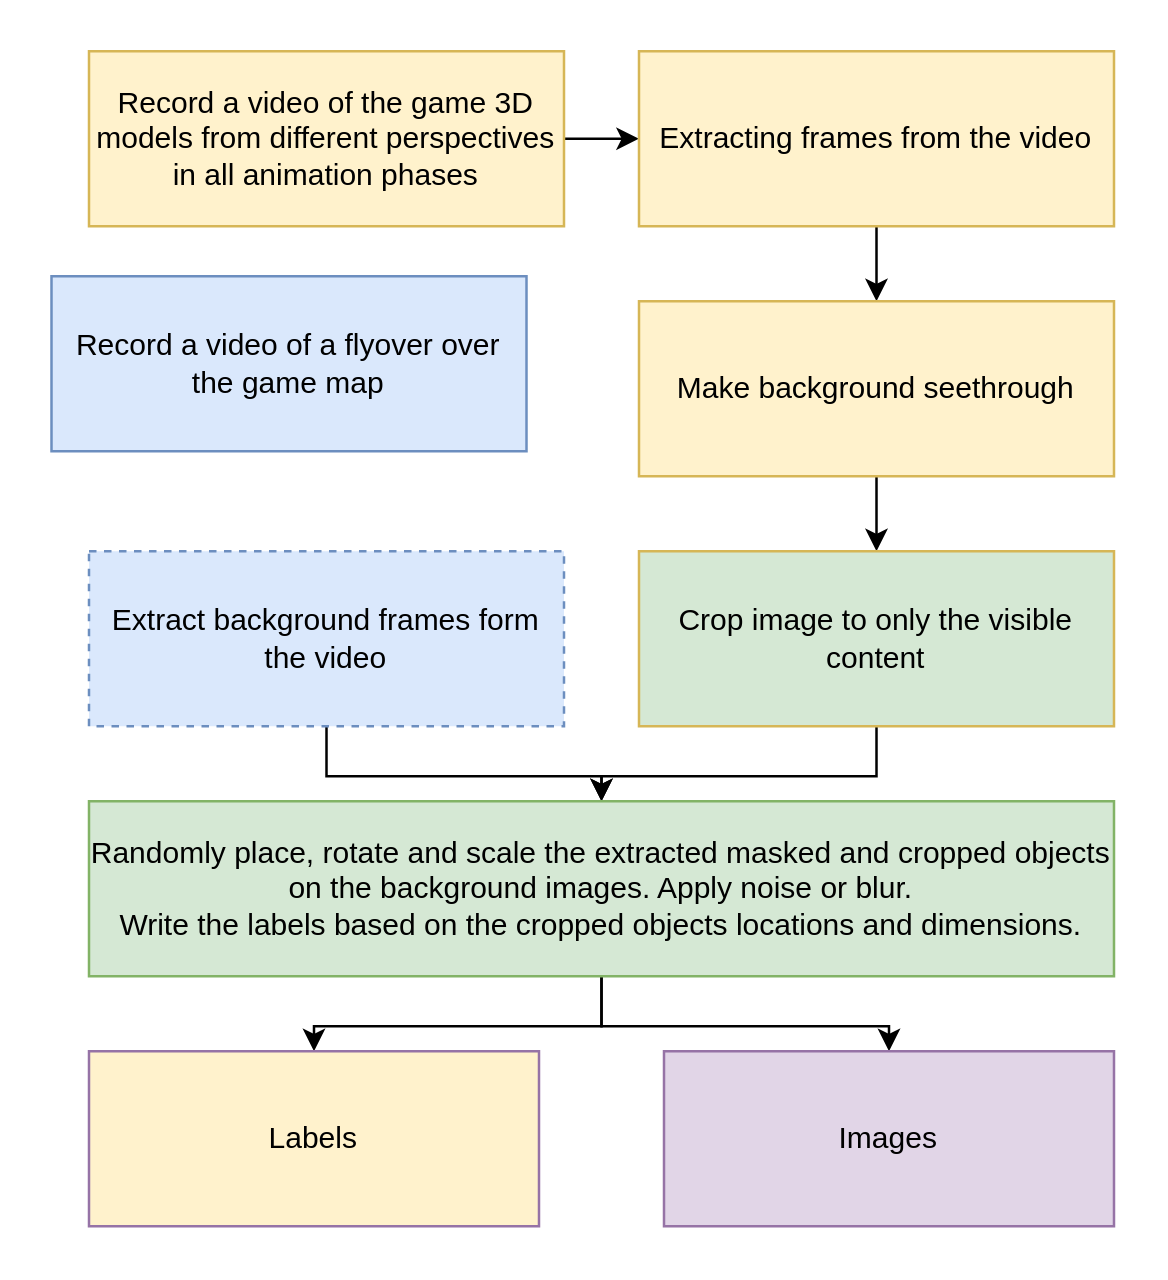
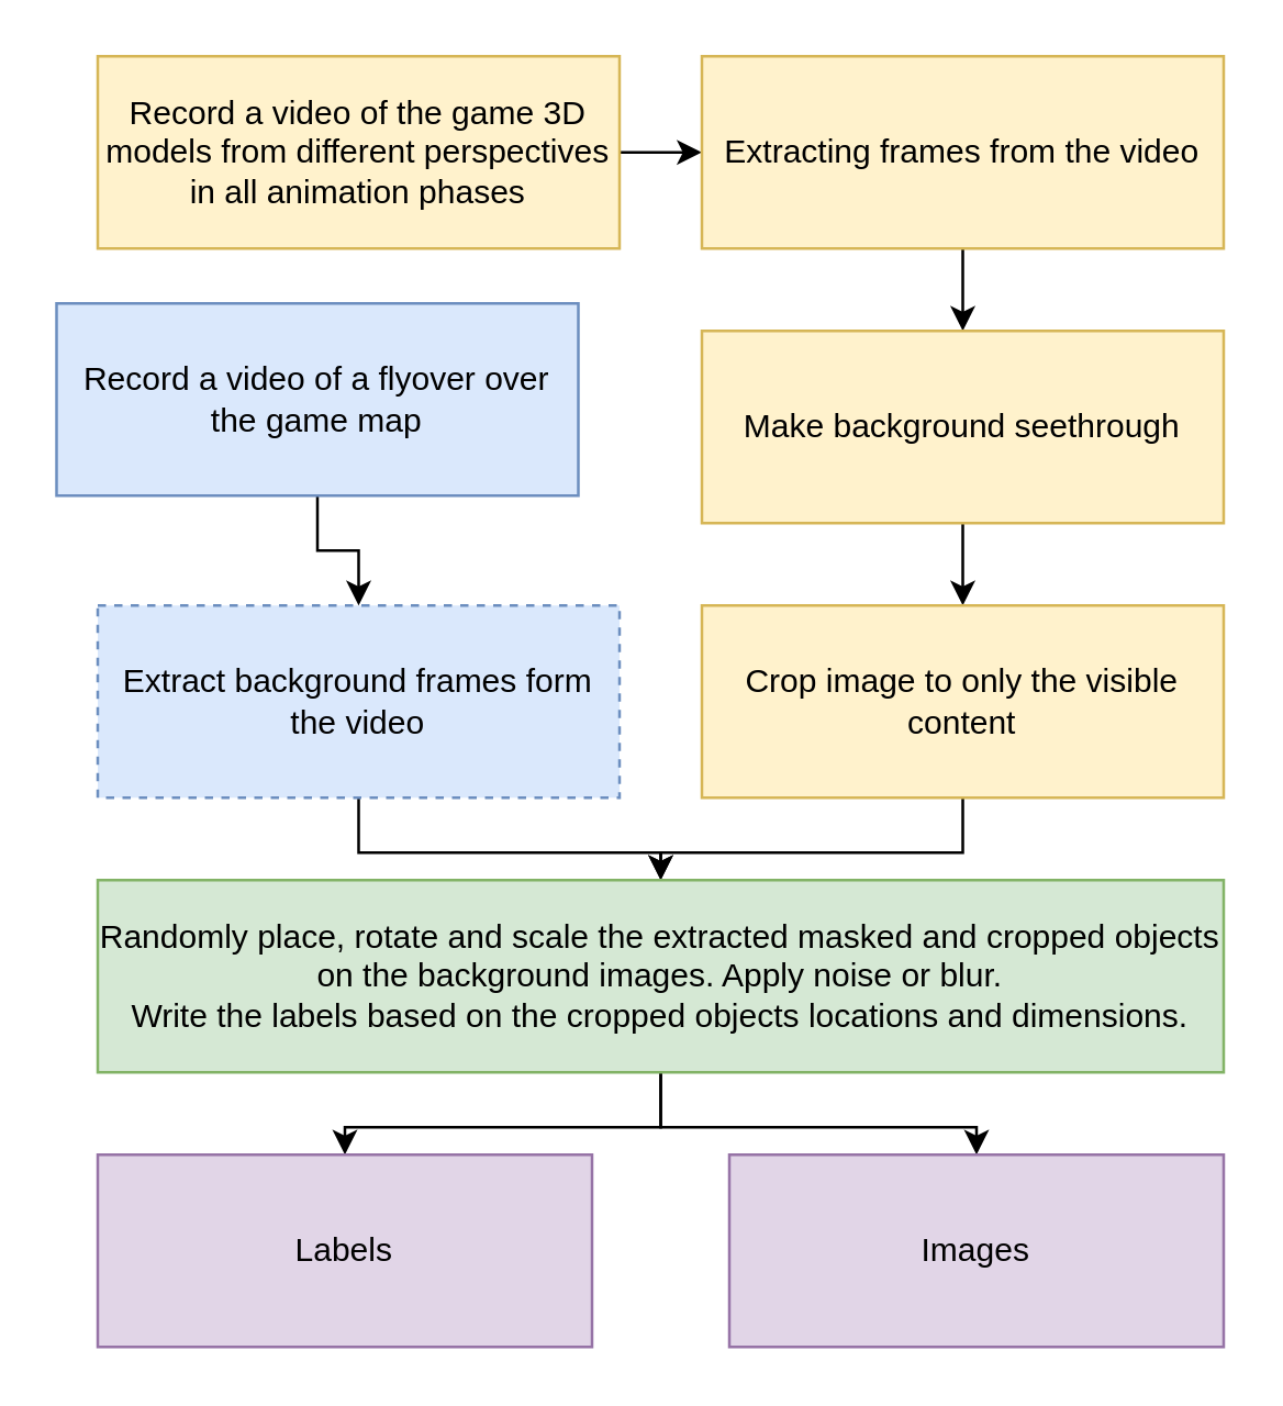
+ <mxCell id="17" value="" style="edgeStyle=orthogonalEdgeStyle;rounded=0;orthogonalLoop=1;jettySize=auto;html=1;" edge="1" parent="1" source="18" target="11"><mxGeometry relative="1" as="geometry" /></mxCell>
- <mxCell id="9" value="Crop image to only the visible content" style="rounded=0;whiteSpace=wrap;html=1;fillColor=#d5e8d4;strokeColor=#d6b656;" vertex="1" parent="1"><mxGeometry x="255" y="220" width="190" height="70" as="geometry" /></mxCell>
+ <mxCell id="9" value="Crop image to only the visible content" style="rounded=0;whiteSpace=wrap;html=1;fillColor=#fff2cc;strokeColor=#d6b656;" vertex="1" parent="1"><mxGeometry x="255" y="220" width="190" height="70" as="geometry" /></mxCell>
- <mxCell id="15" value="Labels" style="rounded=0;whiteSpace=wrap;html=1;fillColor=#fff2cc;strokeColor=#9673a6;" vertex="1" parent="1"><mxGeometry x="35" y="420" width="180" height="70" as="geometry" /></mxCell>
+ <mxCell id="15" value="Labels" style="rounded=0;whiteSpace=wrap;html=1;fillColor=#e1d5e7;strokeColor=#9673a6;" vertex="1" parent="1"><mxGeometry x="35" y="420" width="180" height="70" as="geometry" /></mxCell>
